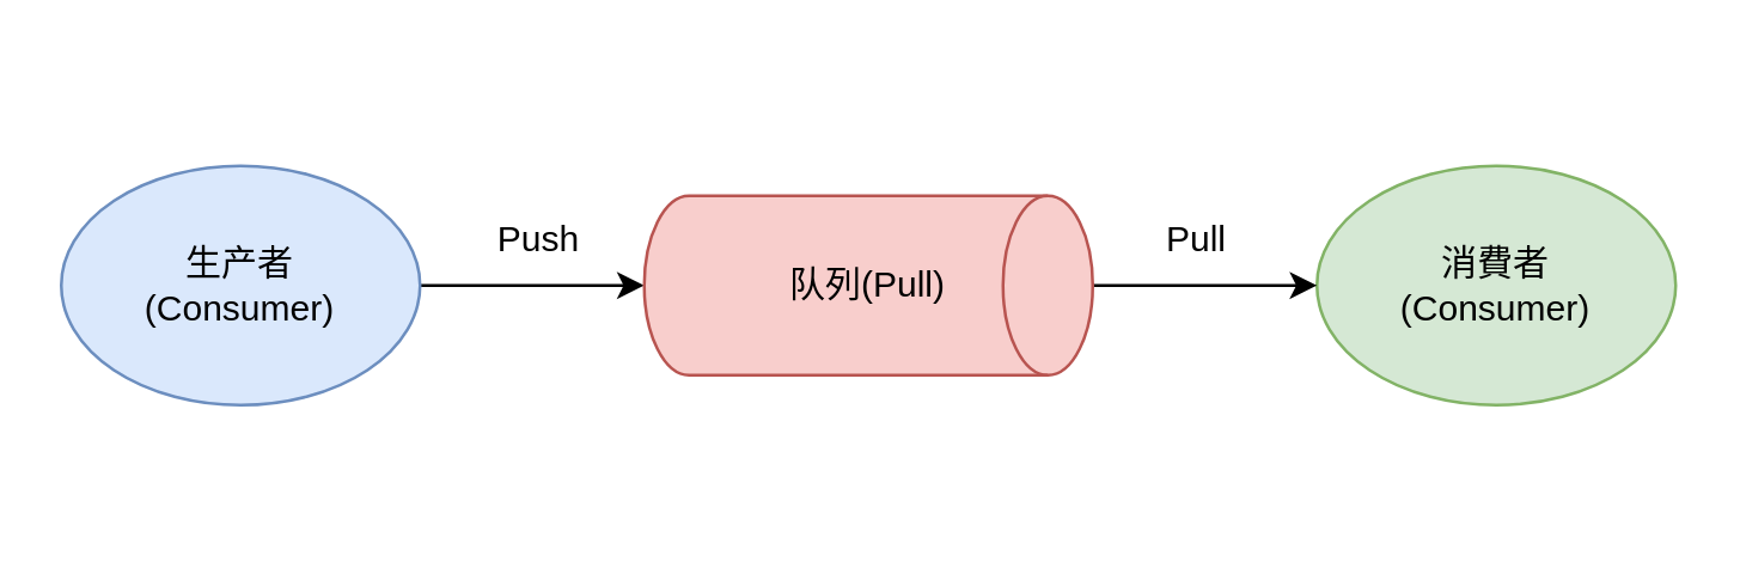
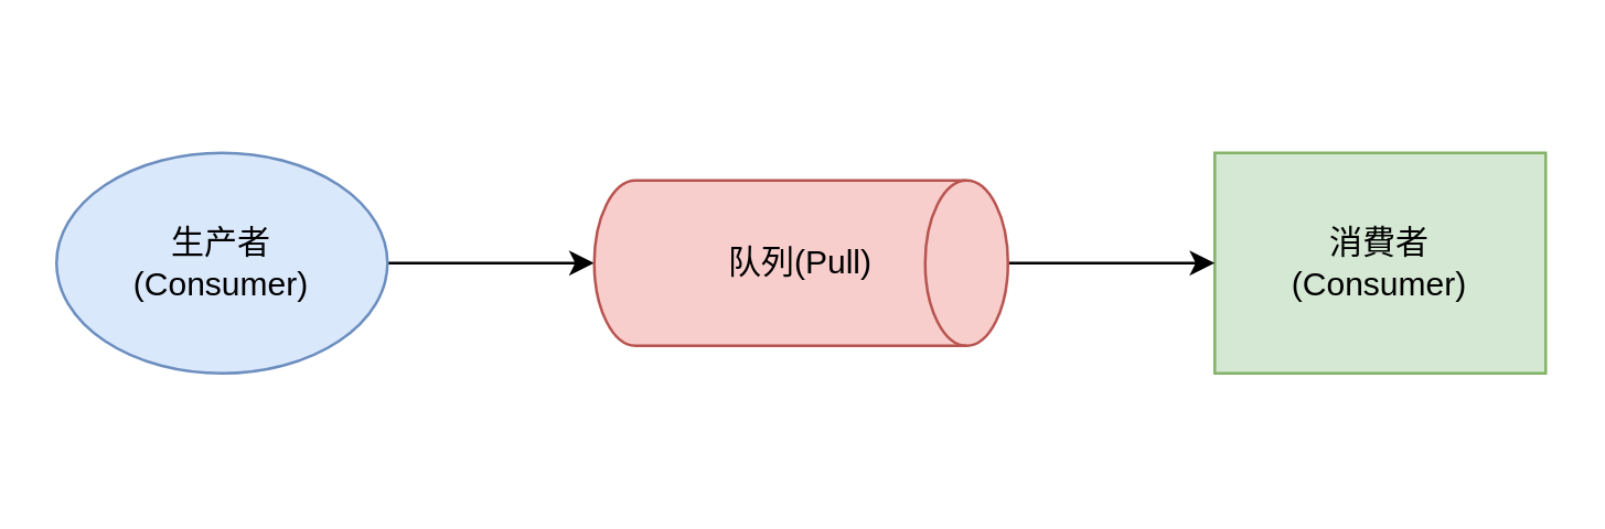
- <mxCell id="7" value="Push" style="text;html=1;strokeColor=none;fillColor=none;align=center;verticalAlign=middle;whiteSpace=wrap;rounded=0;" vertex="1" parent="1"><mxGeometry x="150" y="65" width="60" height="30" as="geometry" /></mxCell>
- <mxCell id="8" value="Pull" style="text;html=1;strokeColor=none;fillColor=none;align=center;verticalAlign=middle;whiteSpace=wrap;rounded=0;" vertex="1" parent="1"><mxGeometry x="370" y="65" width="60" height="30" as="geometry" /></mxCell>
- <mxCell id="4" value="消費者&lt;br&gt;(&lt;span&gt;Consumer&lt;/span&gt;&lt;span&gt;)&lt;/span&gt;" style="ellipse;whiteSpace=wrap;html=1;fillColor=#d5e8d4;strokeColor=#82b366;" vertex="1" parent="1"><mxGeometry x="440" y="55" width="120" height="80" as="geometry" /></mxCell>
+ <mxCell id="4" value="消費者&lt;br&gt;(&lt;span&gt;Consumer&lt;/span&gt;&lt;span&gt;)&lt;/span&gt;" style="whiteSpace=wrap;html=1;fillColor=#d5e8d4;strokeColor=#82b366;rounded=0;" vertex="1" parent="1"><mxGeometry x="440" y="55" width="120" height="80" as="geometry" /></mxCell>
